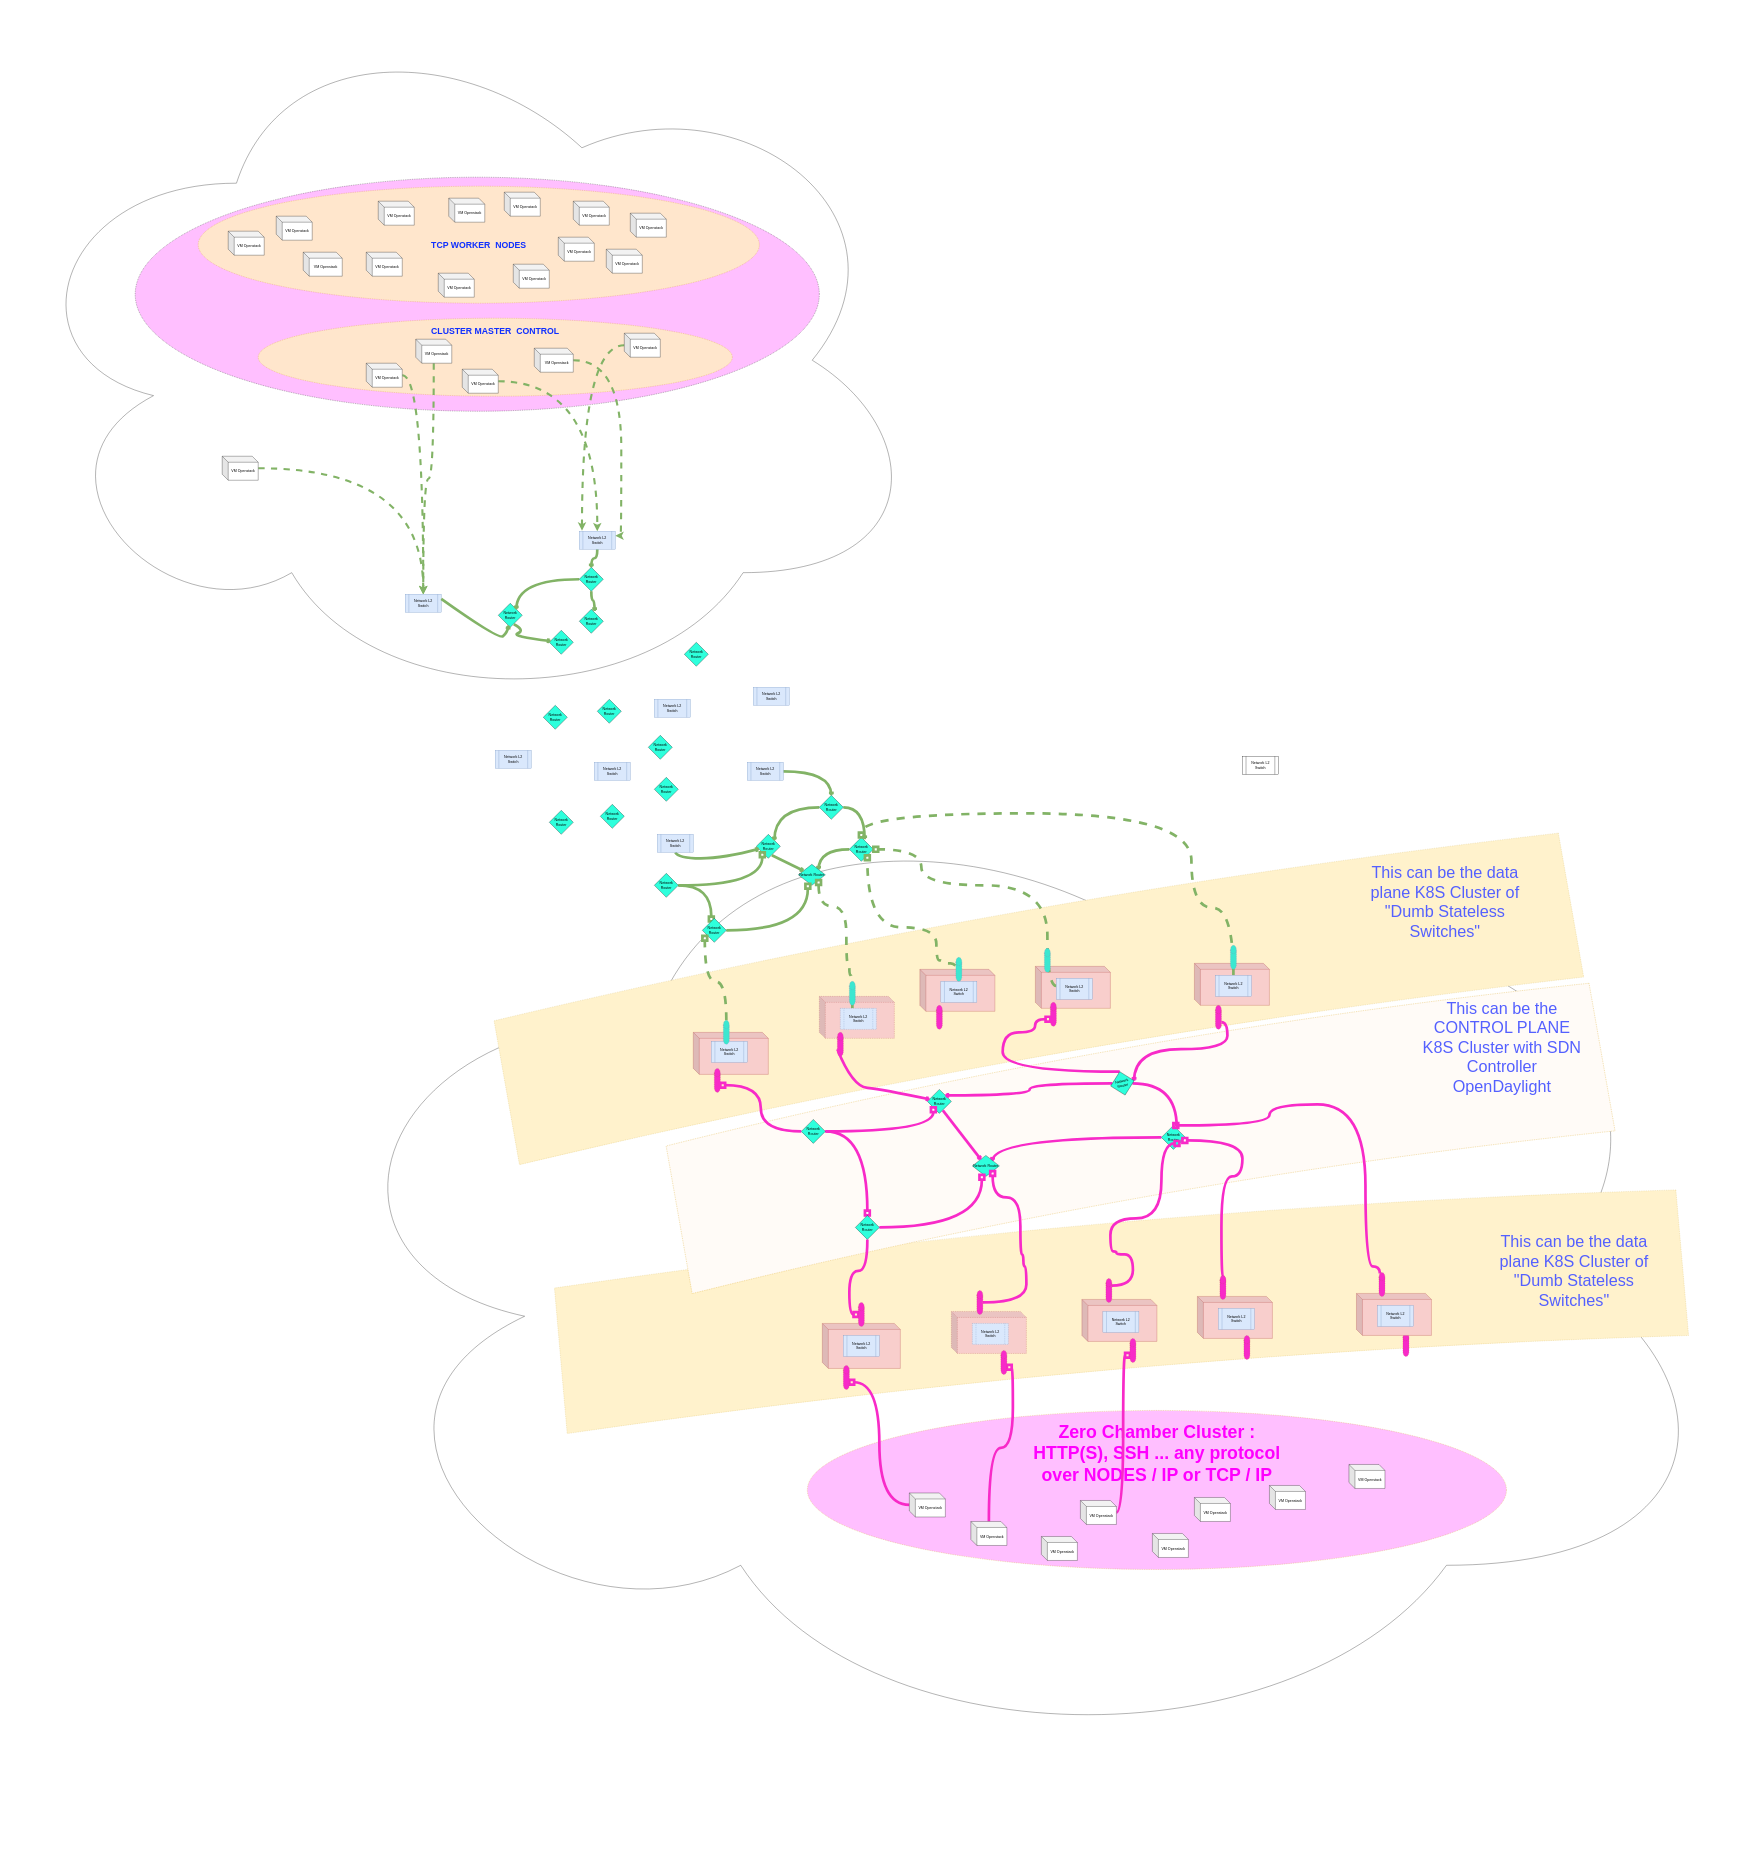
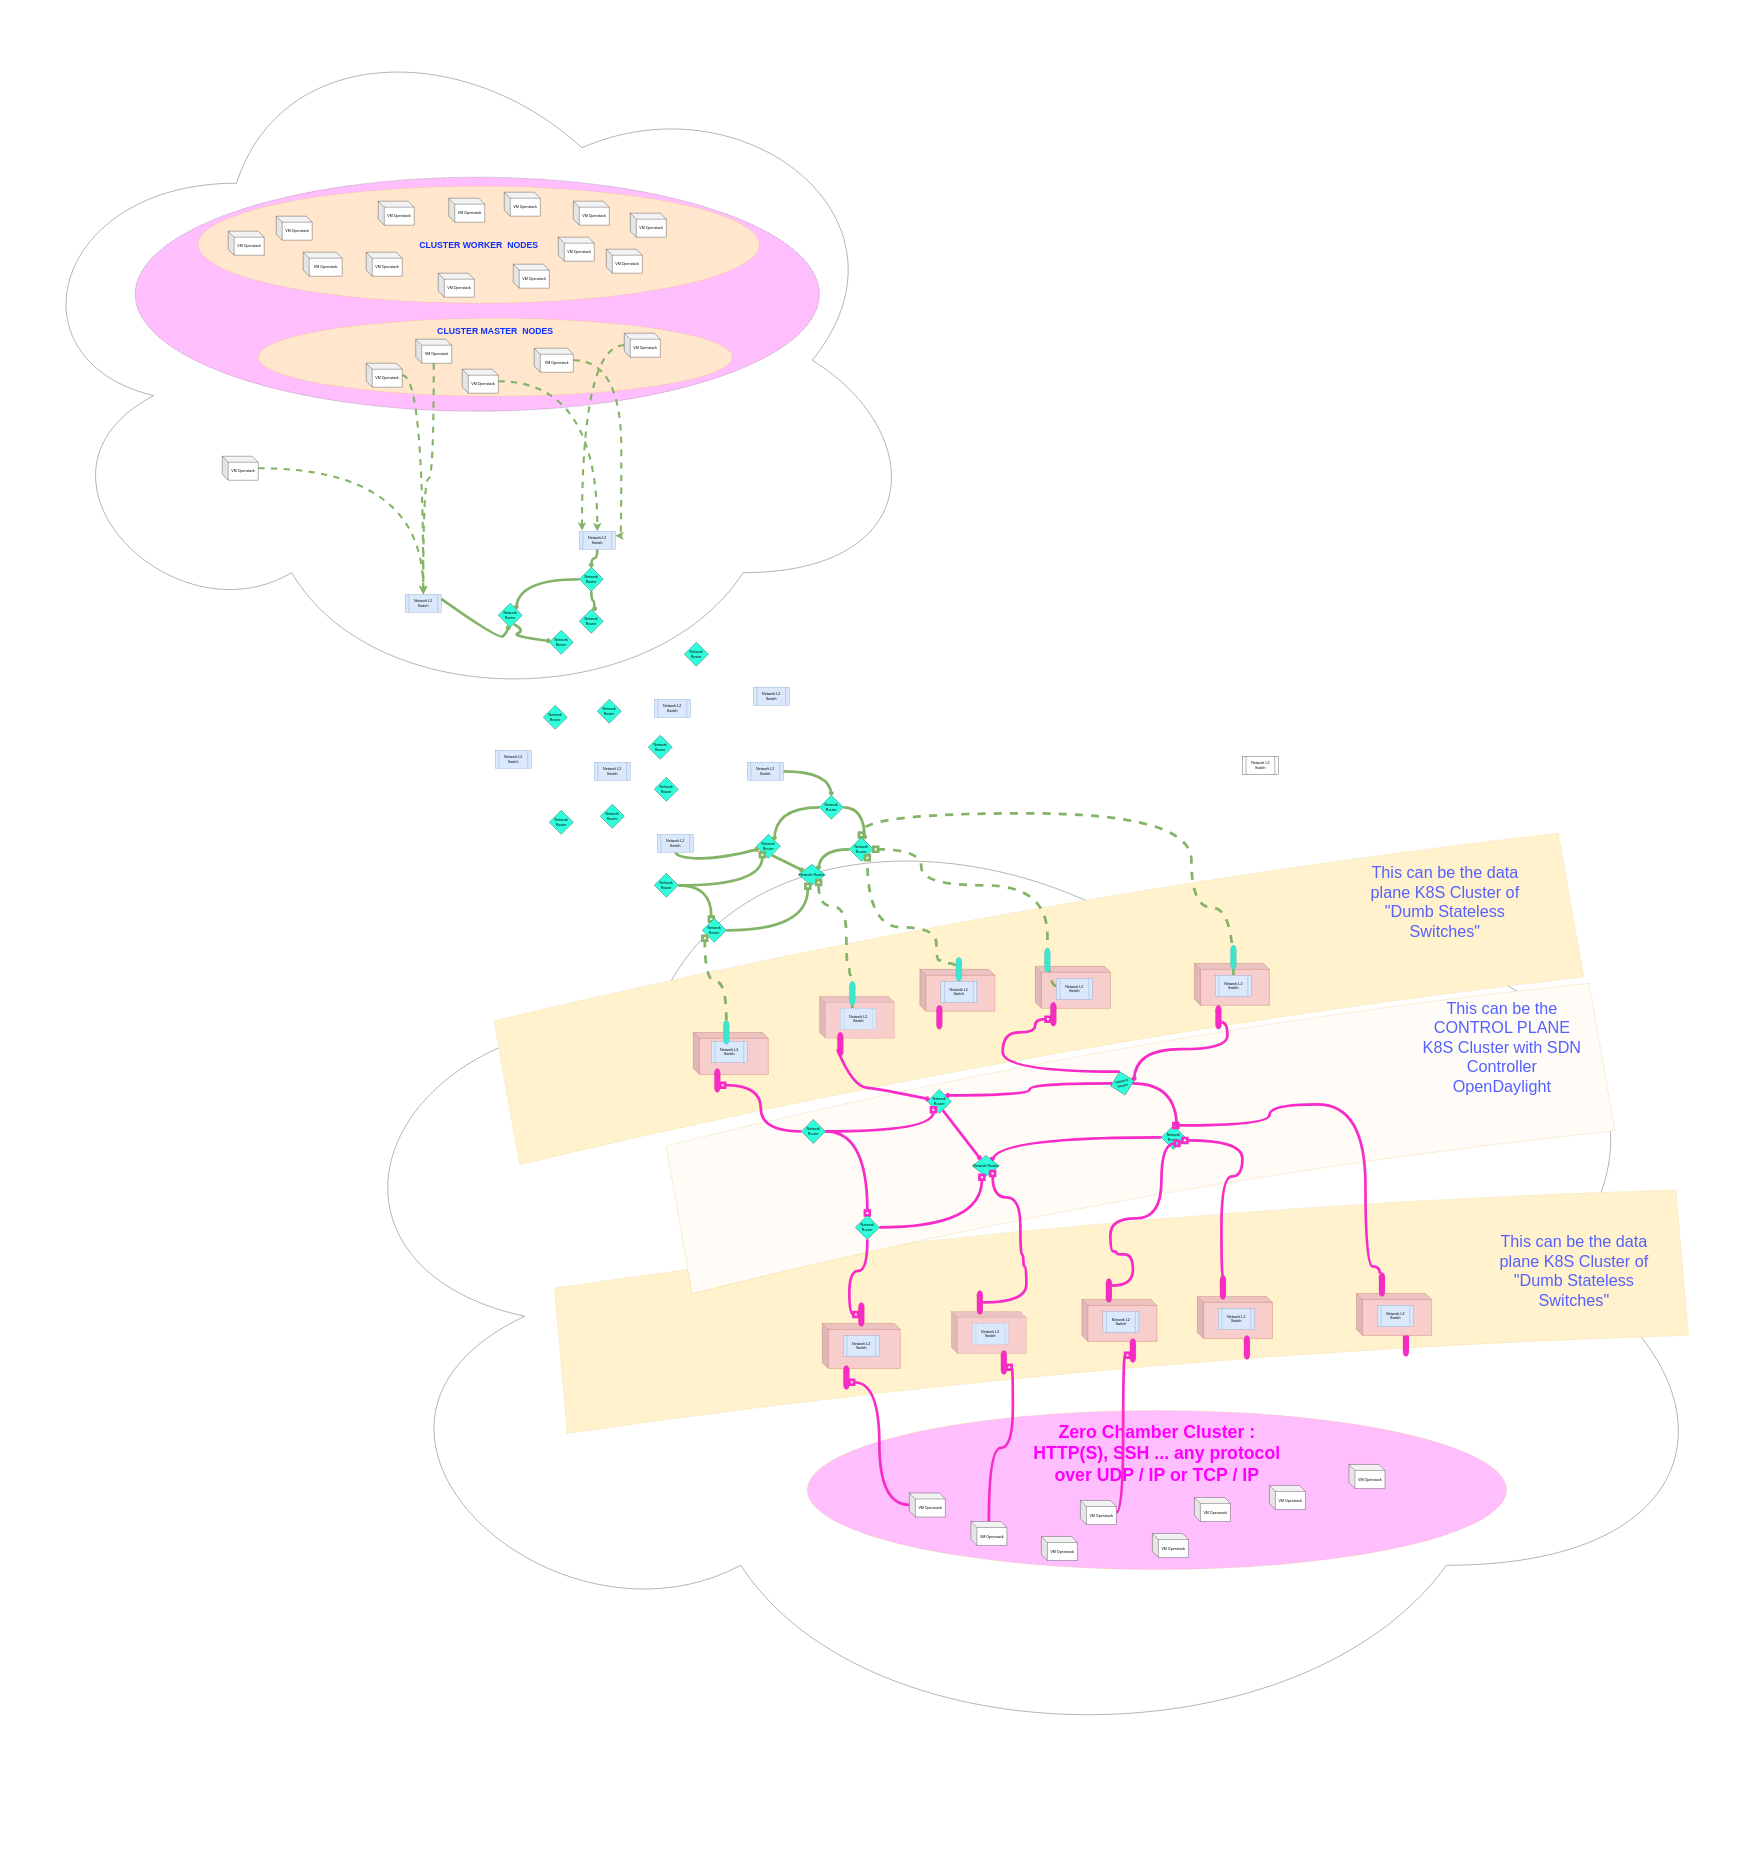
- <mxCell id="8" value="&lt;div&gt;&lt;font color=&quot;#0F2FFF&quot;&gt;&lt;b&gt;&lt;font style=&quot;font-size: 29px&quot;&gt;TCP WORKER&amp;nbsp; NODES&lt;br&gt;&lt;/font&gt;&lt;/b&gt;&lt;/font&gt;&lt;/div&gt;" style="ellipse;whiteSpace=wrap;html=1;dashed=1;fillColor=#ffe6cc;strokeColor=#d79b00;" vertex="1" parent="1"><mxGeometry x="660" y="620" width="1870" height="390" as="geometry" /></mxCell>
+ <mxCell id="8" value="&lt;div&gt;&lt;font color=&quot;#0F2FFF&quot;&gt;&lt;b&gt;&lt;font style=&quot;font-size: 29px&quot;&gt;CLUSTER WORKER&amp;nbsp; NODES&lt;br&gt;&lt;/font&gt;&lt;/b&gt;&lt;/font&gt;&lt;/div&gt;" style="ellipse;whiteSpace=wrap;html=1;dashed=1;fillColor=#ffe6cc;strokeColor=#d79b00;" vertex="1" parent="1"><mxGeometry x="660" y="620" width="1870" height="390" as="geometry" /></mxCell>
- <mxCell id="9" value="&lt;div&gt;&lt;font color=&quot;#0F2FFF&quot;&gt;&lt;b&gt;&lt;font style=&quot;font-size: 29px&quot;&gt;CLUSTER MASTER&amp;nbsp; CONTROL&lt;br&gt;&lt;/font&gt;&lt;/b&gt;&lt;/font&gt;&lt;/div&gt;&lt;div&gt;&lt;font color=&quot;#0F2FFF&quot;&gt;&lt;b&gt;&lt;br&gt;&lt;/b&gt;&lt;/font&gt;&lt;/div&gt;&lt;div&gt;&lt;font color=&quot;#0F2FFF&quot;&gt;&lt;b&gt;&lt;br&gt;&lt;/b&gt;&lt;/font&gt;&lt;/div&gt;&lt;div&gt;&lt;font color=&quot;#0F2FFF&quot;&gt;&lt;b&gt;&lt;br&gt;&lt;/b&gt;&lt;/font&gt;&lt;/div&gt;&lt;div&gt;&lt;font color=&quot;#0F2FFF&quot;&gt;&lt;b&gt;&lt;br&gt;&lt;/b&gt;&lt;/font&gt;&lt;/div&gt;&lt;div&gt;&lt;font color=&quot;#0F2FFF&quot;&gt;&lt;b&gt;&lt;br&gt;&lt;/b&gt;&lt;/font&gt;&lt;/div&gt;&lt;div&gt;&lt;font color=&quot;#0F2FFF&quot;&gt;&lt;b&gt;&lt;br&gt;&lt;/b&gt;&lt;/font&gt;&lt;/div&gt;&lt;div&gt;&lt;font color=&quot;#0F2FFF&quot;&gt;&lt;b&gt;&lt;br&gt;&lt;/b&gt;&lt;/font&gt;&lt;/div&gt;&lt;div&gt;&lt;font color=&quot;#0F2FFF&quot;&gt;&lt;b&gt;&lt;br&gt;&lt;/b&gt;&lt;/font&gt;&lt;/div&gt;&lt;div&gt;&lt;font color=&quot;#0F2FFF&quot;&gt;&lt;b&gt;&lt;br&gt;&lt;/b&gt;&lt;/font&gt;&lt;/div&gt;&lt;div&gt;&lt;font color=&quot;#0F2FFF&quot;&gt;&lt;b&gt;&lt;br&gt;&lt;/b&gt;&lt;/font&gt;&lt;/div&gt;&lt;div&gt;&lt;font color=&quot;#0F2FFF&quot;&gt;&lt;b&gt;&lt;br&gt;&lt;/b&gt;&lt;/font&gt;&lt;/div&gt;&lt;font color=&quot;#0F2FFF&quot;&gt;&lt;b&gt;&lt;br&gt;&lt;/b&gt;&lt;/font&gt;" style="ellipse;whiteSpace=wrap;html=1;dashed=1;fillColor=#ffe6cc;strokeColor=#d79b00;" vertex="1" parent="1"><mxGeometry x="860" y="1060" width="1580" height="260" as="geometry" /></mxCell>
+ <mxCell id="9" value="&lt;div&gt;&lt;font color=&quot;#0F2FFF&quot;&gt;&lt;b&gt;&lt;font style=&quot;font-size: 29px&quot;&gt;CLUSTER MASTER&amp;nbsp; NODES&lt;br&gt;&lt;/font&gt;&lt;/b&gt;&lt;/font&gt;&lt;/div&gt;&lt;div&gt;&lt;font color=&quot;#0F2FFF&quot;&gt;&lt;b&gt;&lt;br&gt;&lt;/b&gt;&lt;/font&gt;&lt;/div&gt;&lt;div&gt;&lt;font color=&quot;#0F2FFF&quot;&gt;&lt;b&gt;&lt;br&gt;&lt;/b&gt;&lt;/font&gt;&lt;/div&gt;&lt;div&gt;&lt;font color=&quot;#0F2FFF&quot;&gt;&lt;b&gt;&lt;br&gt;&lt;/b&gt;&lt;/font&gt;&lt;/div&gt;&lt;div&gt;&lt;font color=&quot;#0F2FFF&quot;&gt;&lt;b&gt;&lt;br&gt;&lt;/b&gt;&lt;/font&gt;&lt;/div&gt;&lt;div&gt;&lt;font color=&quot;#0F2FFF&quot;&gt;&lt;b&gt;&lt;br&gt;&lt;/b&gt;&lt;/font&gt;&lt;/div&gt;&lt;div&gt;&lt;font color=&quot;#0F2FFF&quot;&gt;&lt;b&gt;&lt;br&gt;&lt;/b&gt;&lt;/font&gt;&lt;/div&gt;&lt;div&gt;&lt;font color=&quot;#0F2FFF&quot;&gt;&lt;b&gt;&lt;br&gt;&lt;/b&gt;&lt;/font&gt;&lt;/div&gt;&lt;div&gt;&lt;font color=&quot;#0F2FFF&quot;&gt;&lt;b&gt;&lt;br&gt;&lt;/b&gt;&lt;/font&gt;&lt;/div&gt;&lt;div&gt;&lt;font color=&quot;#0F2FFF&quot;&gt;&lt;b&gt;&lt;br&gt;&lt;/b&gt;&lt;/font&gt;&lt;/div&gt;&lt;div&gt;&lt;font color=&quot;#0F2FFF&quot;&gt;&lt;b&gt;&lt;br&gt;&lt;/b&gt;&lt;/font&gt;&lt;/div&gt;&lt;div&gt;&lt;font color=&quot;#0F2FFF&quot;&gt;&lt;b&gt;&lt;br&gt;&lt;/b&gt;&lt;/font&gt;&lt;/div&gt;&lt;font color=&quot;#0F2FFF&quot;&gt;&lt;b&gt;&lt;br&gt;&lt;/b&gt;&lt;/font&gt;" style="ellipse;whiteSpace=wrap;html=1;dashed=1;fillColor=#ffe6cc;strokeColor=#d79b00;" vertex="1" parent="1"><mxGeometry x="860" y="1060" width="1580" height="260" as="geometry" /></mxCell>
- <mxCell id="10" value="&lt;h1 style=&quot;font-size: 59px&quot;&gt;&lt;font style=&quot;font-size: 59px&quot; color=&quot;#FF00FF&quot;&gt;&lt;font style=&quot;font-size: 59px&quot;&gt;Zero Chamber Cluster : &lt;br&gt;HTTP(S), SSH ... any protocol &lt;br&gt;over NODES / IP or TCP / IP&lt;br&gt;&lt;/font&gt;&lt;/font&gt;&lt;/h1&gt;&lt;div&gt;&lt;font color=&quot;#FF00FF&quot;&gt;&lt;br&gt;&lt;/font&gt;&lt;/div&gt;&lt;div&gt;&lt;font color=&quot;#FF00FF&quot;&gt;&lt;br&gt;&lt;/font&gt;&lt;/div&gt;&lt;div&gt;&lt;font color=&quot;#FF00FF&quot;&gt;&lt;br&gt;&lt;/font&gt;&lt;/div&gt;&lt;div&gt;&lt;font color=&quot;#FF00FF&quot;&gt;&lt;br&gt;&lt;/font&gt;&lt;/div&gt;&lt;div&gt;&lt;font color=&quot;#FF00FF&quot;&gt;&lt;br&gt;&lt;/font&gt;&lt;/div&gt;&lt;div&gt;&lt;font color=&quot;#FF00FF&quot;&gt;&lt;br&gt;&lt;/font&gt;&lt;/div&gt;&lt;div&gt;&lt;font color=&quot;#FF00FF&quot;&gt;&lt;br&gt;&lt;/font&gt;&lt;/div&gt;&lt;div&gt;&lt;font color=&quot;#FF00FF&quot;&gt;&lt;br&gt;&lt;/font&gt;&lt;/div&gt;&lt;div&gt;&lt;font color=&quot;#FF00FF&quot;&gt;&lt;br&gt;&lt;/font&gt;&lt;/div&gt;&lt;div&gt;&lt;font color=&quot;#FF00FF&quot;&gt;&lt;br&gt;&lt;/font&gt;&lt;/div&gt;&lt;div&gt;&lt;font color=&quot;#FF00FF&quot;&gt;&lt;br&gt;&lt;/font&gt;&lt;/div&gt;&lt;div&gt;&lt;font color=&quot;#FF00FF&quot;&gt;&lt;br&gt;&lt;/font&gt;&lt;/div&gt;&lt;div&gt;&lt;font color=&quot;#FF00FF&quot;&gt;&lt;br&gt;&lt;/font&gt;&lt;/div&gt;&lt;div&gt;&lt;font color=&quot;#FF00FF&quot;&gt;&lt;br&gt;&lt;/font&gt;&lt;/div&gt;&lt;div&gt;&lt;font color=&quot;#FF00FF&quot;&gt;&lt;br&gt;&lt;/font&gt;&lt;/div&gt;&lt;div&gt;&lt;font color=&quot;#FF00FF&quot;&gt;&lt;br&gt;&lt;/font&gt;&lt;/div&gt;&lt;div&gt;&lt;font color=&quot;#FF00FF&quot;&gt;&lt;br&gt;&lt;/font&gt;&lt;/div&gt;" style="ellipse;whiteSpace=wrap;html=1;dashed=1;fillColor=#FFBFFF;strokeColor=#d79b00;" vertex="1" parent="1"><mxGeometry x="2690" y="4700" width="2330" height="530" as="geometry" /></mxCell>
+ <mxCell id="10" value="&lt;h1 style=&quot;font-size: 59px&quot;&gt;&lt;font style=&quot;font-size: 59px&quot; color=&quot;#FF00FF&quot;&gt;&lt;font style=&quot;font-size: 59px&quot;&gt;Zero Chamber Cluster : &lt;br&gt;HTTP(S), SSH ... any protocol &lt;br&gt;over UDP / IP or TCP / IP&lt;br&gt;&lt;/font&gt;&lt;/font&gt;&lt;/h1&gt;&lt;div&gt;&lt;font color=&quot;#FF00FF&quot;&gt;&lt;br&gt;&lt;/font&gt;&lt;/div&gt;&lt;div&gt;&lt;font color=&quot;#FF00FF&quot;&gt;&lt;br&gt;&lt;/font&gt;&lt;/div&gt;&lt;div&gt;&lt;font color=&quot;#FF00FF&quot;&gt;&lt;br&gt;&lt;/font&gt;&lt;/div&gt;&lt;div&gt;&lt;font color=&quot;#FF00FF&quot;&gt;&lt;br&gt;&lt;/font&gt;&lt;/div&gt;&lt;div&gt;&lt;font color=&quot;#FF00FF&quot;&gt;&lt;br&gt;&lt;/font&gt;&lt;/div&gt;&lt;div&gt;&lt;font color=&quot;#FF00FF&quot;&gt;&lt;br&gt;&lt;/font&gt;&lt;/div&gt;&lt;div&gt;&lt;font color=&quot;#FF00FF&quot;&gt;&lt;br&gt;&lt;/font&gt;&lt;/div&gt;&lt;div&gt;&lt;font color=&quot;#FF00FF&quot;&gt;&lt;br&gt;&lt;/font&gt;&lt;/div&gt;&lt;div&gt;&lt;font color=&quot;#FF00FF&quot;&gt;&lt;br&gt;&lt;/font&gt;&lt;/div&gt;&lt;div&gt;&lt;font color=&quot;#FF00FF&quot;&gt;&lt;br&gt;&lt;/font&gt;&lt;/div&gt;&lt;div&gt;&lt;font color=&quot;#FF00FF&quot;&gt;&lt;br&gt;&lt;/font&gt;&lt;/div&gt;&lt;div&gt;&lt;font color=&quot;#FF00FF&quot;&gt;&lt;br&gt;&lt;/font&gt;&lt;/div&gt;&lt;div&gt;&lt;font color=&quot;#FF00FF&quot;&gt;&lt;br&gt;&lt;/font&gt;&lt;/div&gt;&lt;div&gt;&lt;font color=&quot;#FF00FF&quot;&gt;&lt;br&gt;&lt;/font&gt;&lt;/div&gt;&lt;div&gt;&lt;font color=&quot;#FF00FF&quot;&gt;&lt;br&gt;&lt;/font&gt;&lt;/div&gt;&lt;div&gt;&lt;font color=&quot;#FF00FF&quot;&gt;&lt;br&gt;&lt;/font&gt;&lt;/div&gt;&lt;div&gt;&lt;font color=&quot;#FF00FF&quot;&gt;&lt;br&gt;&lt;/font&gt;&lt;/div&gt;" style="ellipse;whiteSpace=wrap;html=1;dashed=1;fillColor=#FFBFFF;strokeColor=#d79b00;" vertex="1" parent="1"><mxGeometry x="2690" y="4700" width="2330" height="530" as="geometry" /></mxCell>
